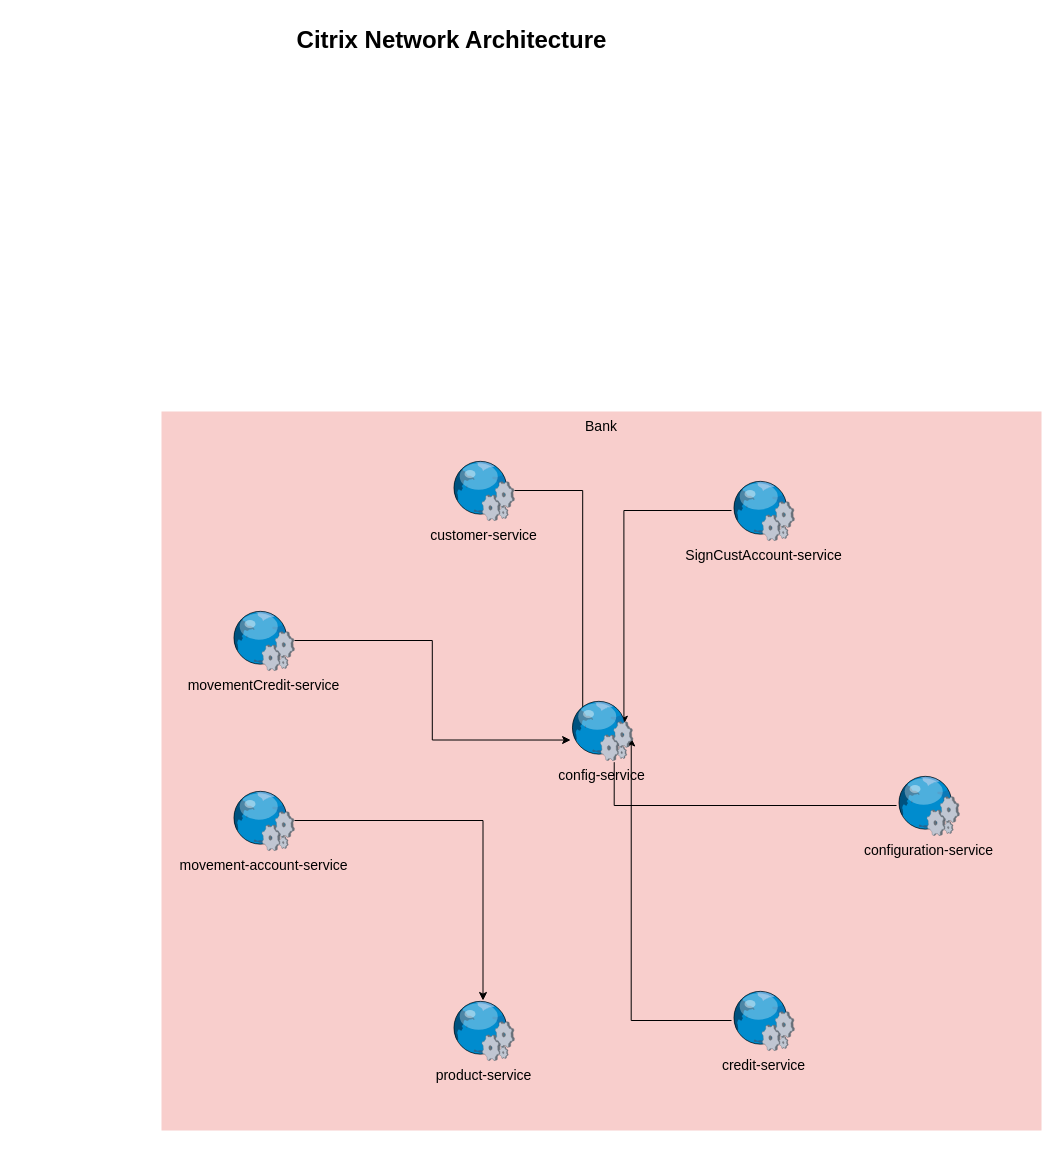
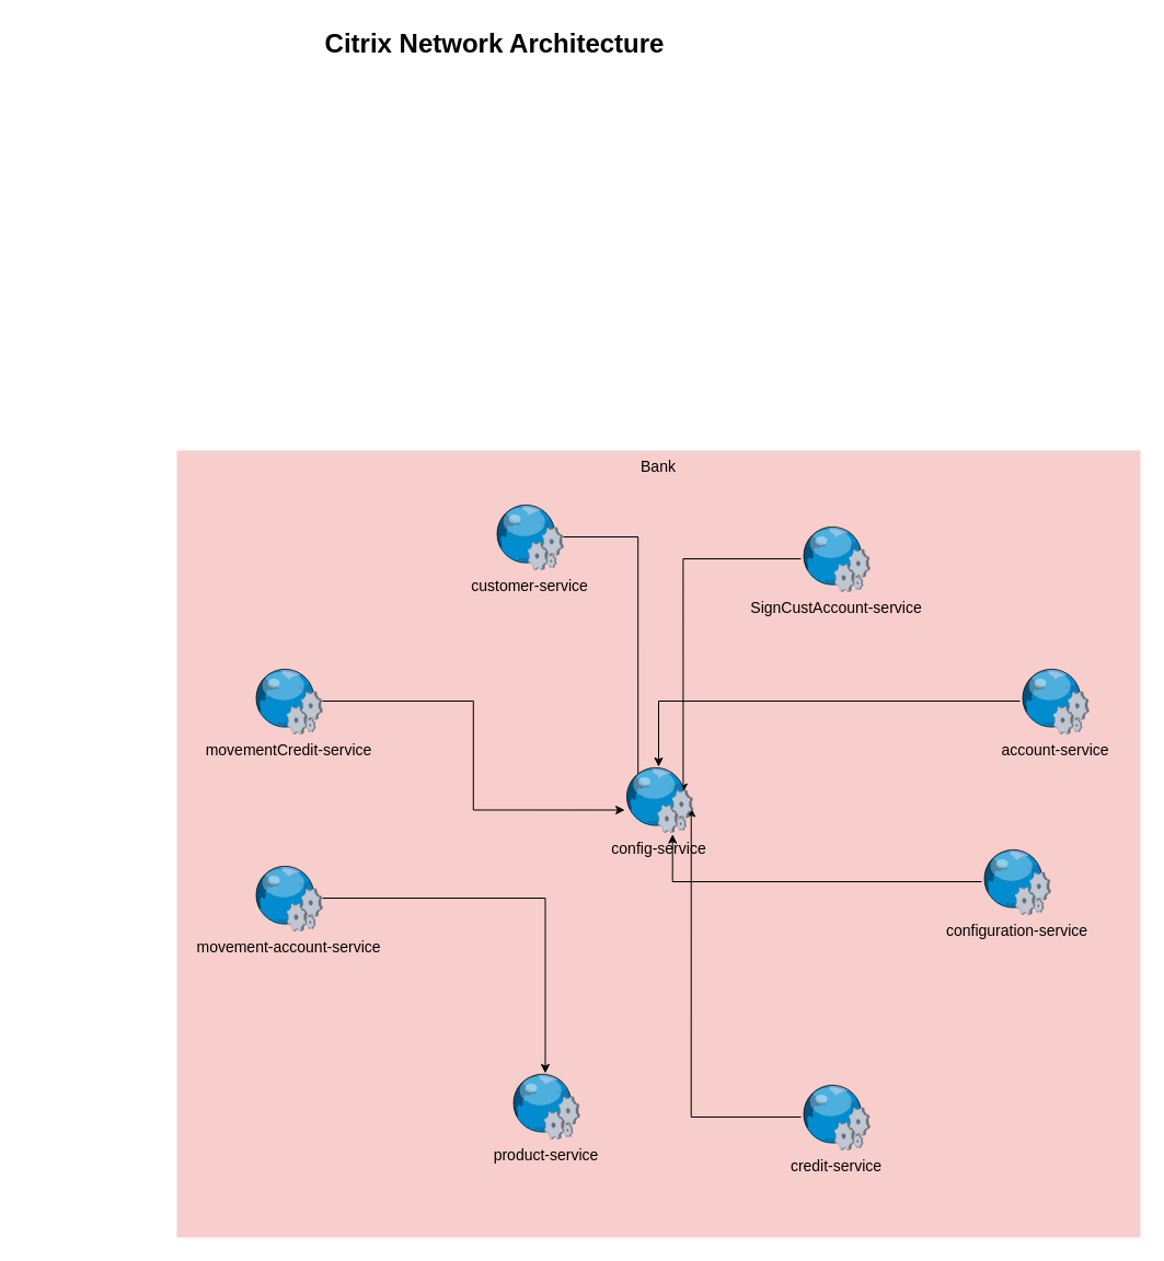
+ <mxCell id="3" style="edgeStyle=orthogonalEdgeStyle;rounded=0;orthogonalLoop=1;jettySize=auto;html=1;" edge="1" parent="1" source="4" target="19"><mxGeometry relative="1" as="geometry" /></mxCell>
+ <mxCell id="4" value="account-service" style="verticalLabelPosition=bottom;aspect=fixed;html=1;verticalAlign=top;strokeColor=none;shape=mxgraph.citrix.web_service;fillColor=#66B2FF;gradientColor=#0066CC;fontSize=14;" parent="1" vertex="1"><mxGeometry x="931" y="610" width="63" height="60" as="geometry" /></mxCell>
- <mxCell id="6" style="edgeStyle=orthogonalEdgeStyle;rounded=0;orthogonalLoop=1;jettySize=auto;html=1;entryX=0.702;entryY=1.028;entryDx=0;entryDy=0;entryPerimeter=0;endArrow=none;" edge="1" parent="1" source="7" target="19"><mxGeometry relative="1" as="geometry" /></mxCell>
+ <mxCell id="6" style="edgeStyle=orthogonalEdgeStyle;rounded=0;orthogonalLoop=1;jettySize=auto;html=1;entryX=0.702;entryY=1.028;entryDx=0;entryDy=0;entryPerimeter=0;" edge="1" parent="1" source="7" target="19"><mxGeometry relative="1" as="geometry" /></mxCell>
- <mxCell id="14" value="product-service" style="verticalLabelPosition=bottom;aspect=fixed;html=1;verticalAlign=top;strokeColor=none;shape=mxgraph.citrix.web_service;fillColor=#66B2FF;gradientColor=#0066CC;fontSize=14;" vertex="1" parent="1"><mxGeometry x="451" y="1000" width="63" height="60" as="geometry" /></mxCell>
+ <mxCell id="14" value="product-service" style="verticalLabelPosition=bottom;aspect=fixed;html=1;verticalAlign=top;strokeColor=none;shape=mxgraph.citrix.web_service;fillColor=#66B2FF;gradientColor=#0066CC;fontSize=14;" vertex="1" parent="1"><mxGeometry x="466" y="980" width="63" height="60" as="geometry" /></mxCell>
